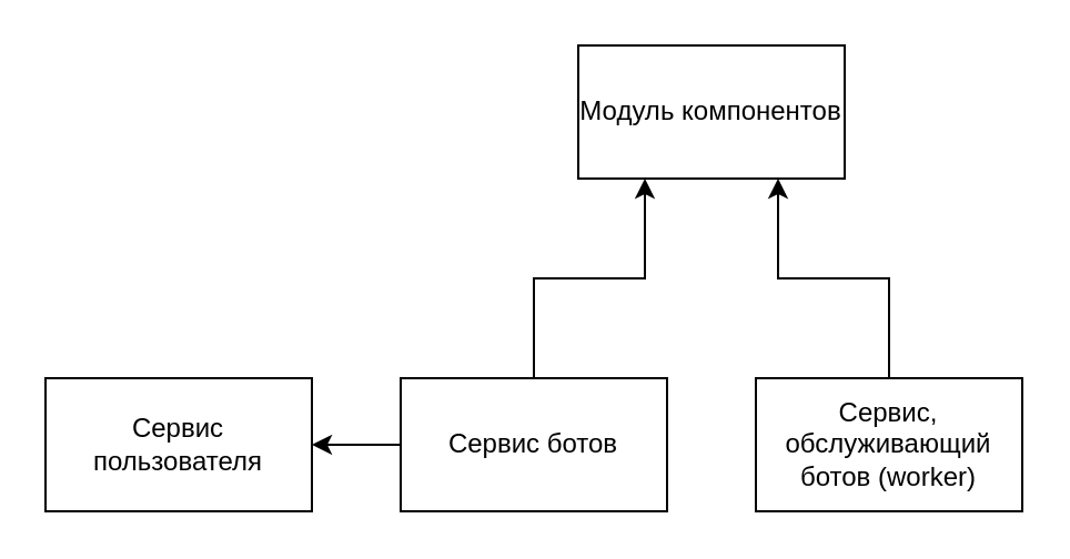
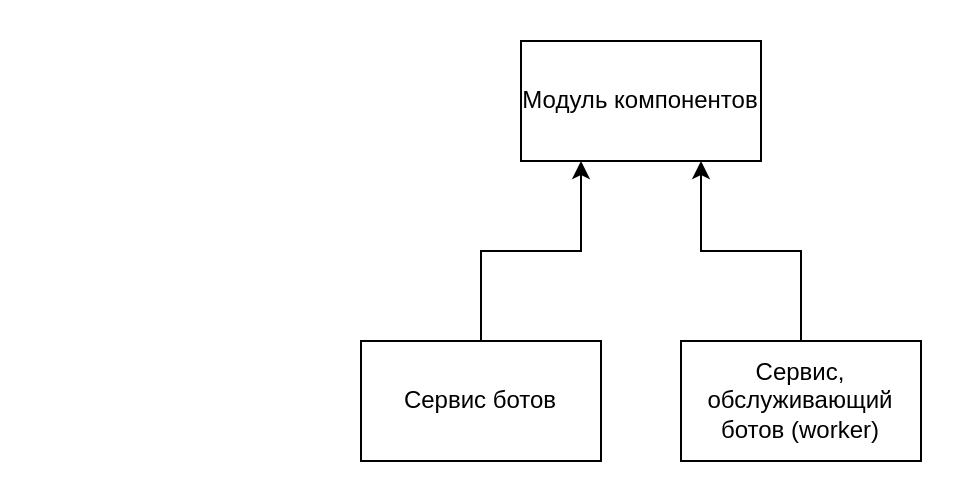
- <mxCell id="2" value="Сервис пользователя" style="rounded=0;whiteSpace=wrap;html=1;" parent="1" vertex="1"><mxGeometry x="20" y="170" width="120" height="60" as="geometry" /></mxCell>
- <mxCell id="3" style="edgeStyle=orthogonalEdgeStyle;rounded=0;orthogonalLoop=1;jettySize=auto;html=1;exitX=0;exitY=0.5;exitDx=0;exitDy=0;entryX=1;entryY=0.5;entryDx=0;entryDy=0;" parent="1" source="5" target="2" edge="1"><mxGeometry relative="1" as="geometry" /></mxCell>
